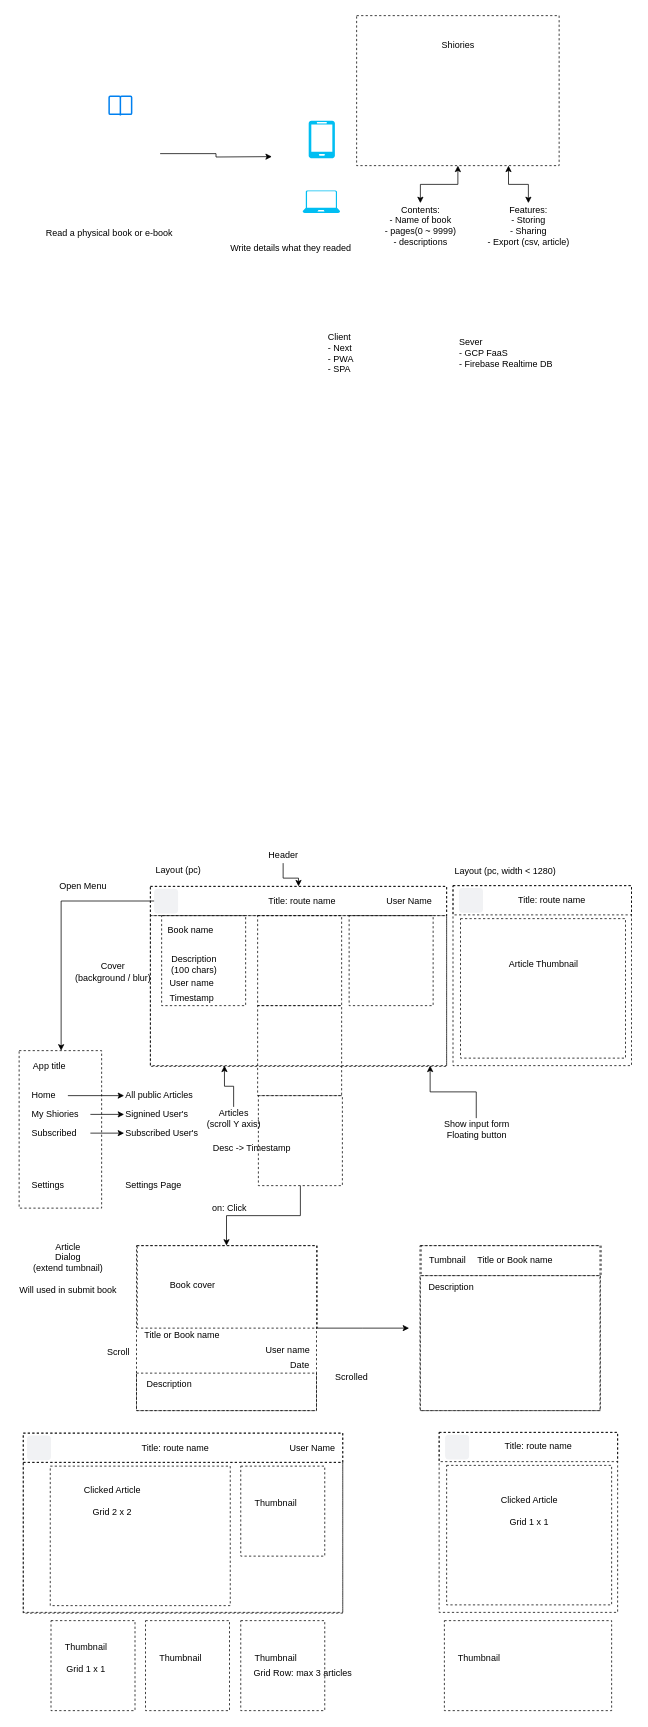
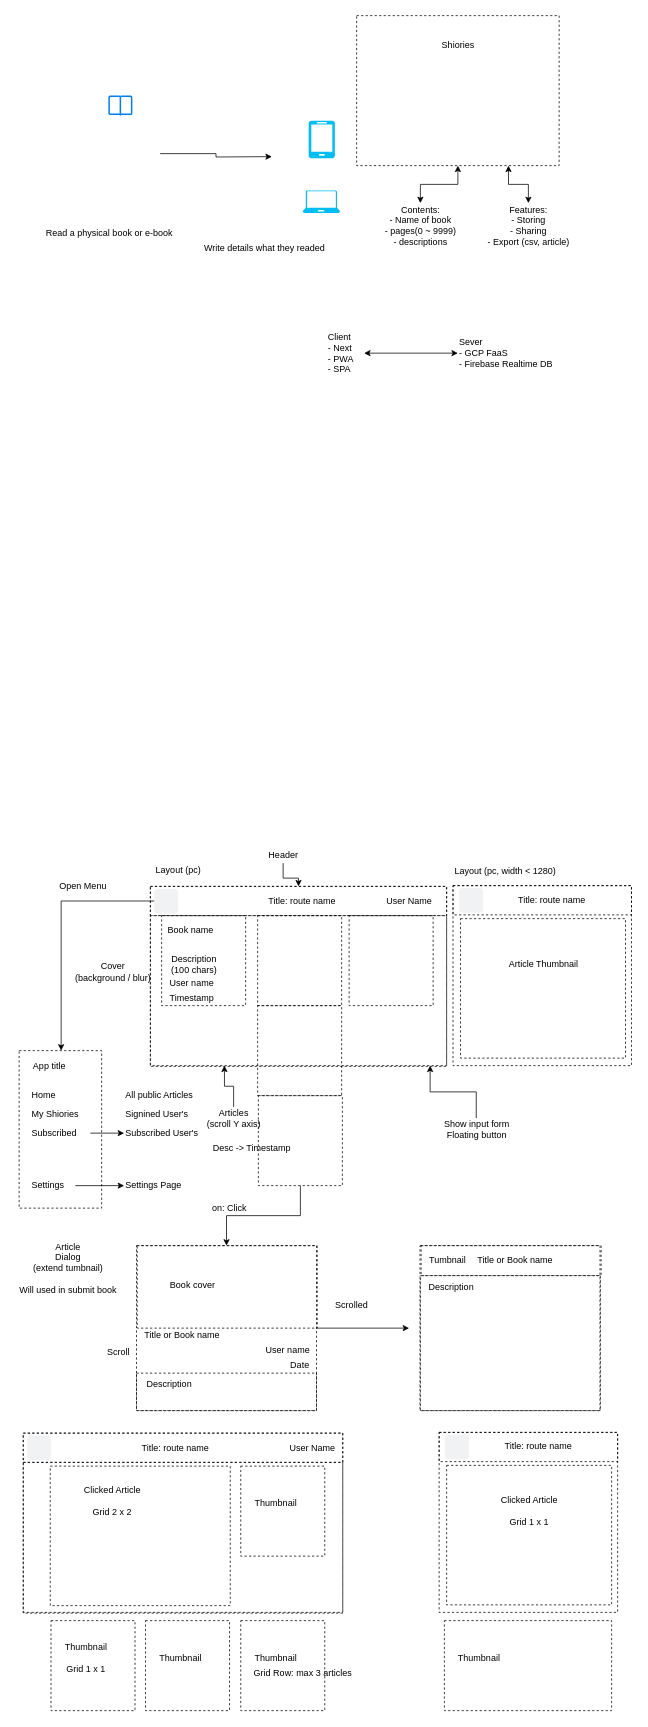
- <mxCell id="11" value="Write details what they readed" style="text;html=1;align=center;verticalAlign=middle;resizable=0;points=[];;autosize=1;" vertex="1" parent="1"><mxGeometry x="297" y="320" width="180" height="20" as="geometry" /></mxCell>
+ <mxCell id="11" value="Write details what they readed" style="text;html=1;align=center;verticalAlign=middle;resizable=0;points=[];;autosize=1;" vertex="1" parent="1"><mxGeometry x="262" y="320" width="180" height="20" as="geometry" /></mxCell>
+ <mxCell id="16" value="" style="edgeStyle=orthogonalEdgeStyle;rounded=0;orthogonalLoop=1;jettySize=auto;html=1;startArrow=classic;startFill=1;" edge="1" parent="1" source="17" target="18"><mxGeometry relative="1" as="geometry" /></mxCell>
- <mxCell id="54" value="" style="edgeStyle=orthogonalEdgeStyle;rounded=0;orthogonalLoop=1;jettySize=auto;html=1;startArrow=none;startFill=0;" edge="1" parent="1" source="55" target="56"><mxGeometry relative="1" as="geometry" /></mxCell>
- <mxCell id="75" value="" style="edgeStyle=orthogonalEdgeStyle;rounded=0;orthogonalLoop=1;jettySize=auto;html=1;startArrow=none;startFill=0;" edge="1" parent="1" source="76" target="77"><mxGeometry relative="1" as="geometry" /></mxCell>
+ <mxCell id="79" value="" style="edgeStyle=orthogonalEdgeStyle;rounded=0;orthogonalLoop=1;jettySize=auto;html=1;startArrow=none;startFill=0;" edge="1" parent="1" source="80" target="81"><mxGeometry relative="1" as="geometry" /></mxCell>
- <mxCell id="69" value="Scrolled" style="text;html=1;align=center;verticalAlign=middle;resizable=0;points=[];;autosize=1;" vertex="1" parent="1"><mxGeometry x="438" y="1825" width="60" height="20" as="geometry" /></mxCell>
+ <mxCell id="69" value="Scrolled" style="text;html=1;align=center;verticalAlign=middle;resizable=0;points=[];;autosize=1;" vertex="1" parent="1"><mxGeometry x="438" y="1730" width="60" height="20" as="geometry" /></mxCell>
